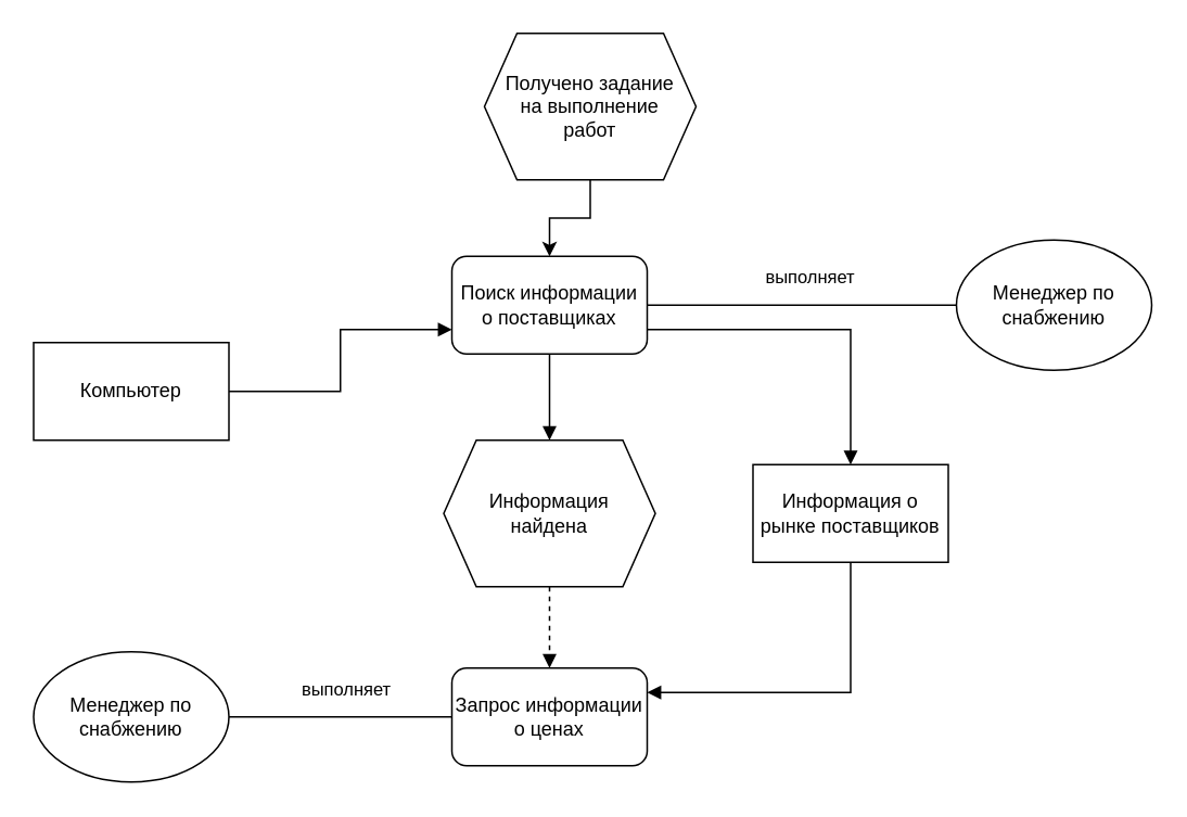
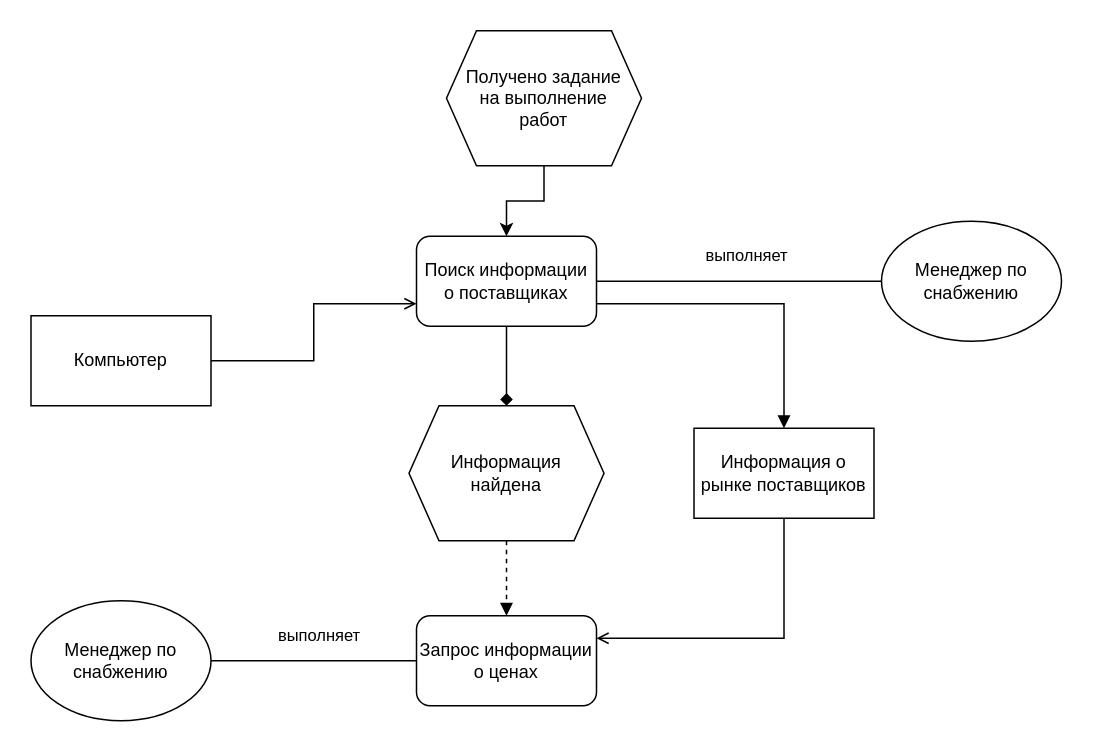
- <mxCell id="8" style="edgeStyle=orthogonalEdgeStyle;rounded=0;orthogonalLoop=1;jettySize=auto;html=1;exitX=1;exitY=0.5;exitDx=0;exitDy=0;entryX=0;entryY=0.75;entryDx=0;entryDy=0;endArrow=block;endFill=1;" edge="1" parent="1" source="9" target="7"><mxGeometry relative="1" as="geometry" /></mxCell>
+ <mxCell id="8" style="edgeStyle=orthogonalEdgeStyle;rounded=0;orthogonalLoop=1;jettySize=auto;html=1;exitX=1;exitY=0.5;exitDx=0;exitDy=0;entryX=0;entryY=0.75;entryDx=0;entryDy=0;endArrow=open;endFill=1;" edge="1" parent="1" source="9" target="7"><mxGeometry relative="1" as="geometry" /></mxCell>
- <mxCell id="5" style="edgeStyle=orthogonalEdgeStyle;rounded=0;orthogonalLoop=1;jettySize=auto;html=1;exitX=0.5;exitY=1;exitDx=0;exitDy=0;entryX=0.5;entryY=0;entryDx=0;entryDy=0;endArrow=block;endFill=1;" edge="1" parent="1" source="7" target="12"><mxGeometry relative="1" as="geometry" /></mxCell>
+ <mxCell id="5" style="edgeStyle=orthogonalEdgeStyle;rounded=0;orthogonalLoop=1;jettySize=auto;html=1;exitX=0.5;exitY=1;exitDx=0;exitDy=0;entryX=0.5;entryY=0;entryDx=0;entryDy=0;endArrow=diamond;endFill=1;" edge="1" parent="1" source="7" target="12"><mxGeometry relative="1" as="geometry" /></mxCell>
- <mxCell id="13" style="edgeStyle=orthogonalEdgeStyle;rounded=0;orthogonalLoop=1;jettySize=auto;html=1;exitX=0.5;exitY=1;exitDx=0;exitDy=0;entryX=1;entryY=0.25;entryDx=0;entryDy=0;endArrow=block;endFill=1;" edge="1" parent="1" source="14" target="15"><mxGeometry relative="1" as="geometry" /></mxCell>
+ <mxCell id="13" style="edgeStyle=orthogonalEdgeStyle;rounded=0;orthogonalLoop=1;jettySize=auto;html=1;exitX=0.5;exitY=1;exitDx=0;exitDy=0;entryX=1;entryY=0.25;entryDx=0;entryDy=0;endArrow=open;endFill=1;" edge="1" parent="1" source="14" target="15"><mxGeometry relative="1" as="geometry" /></mxCell>
